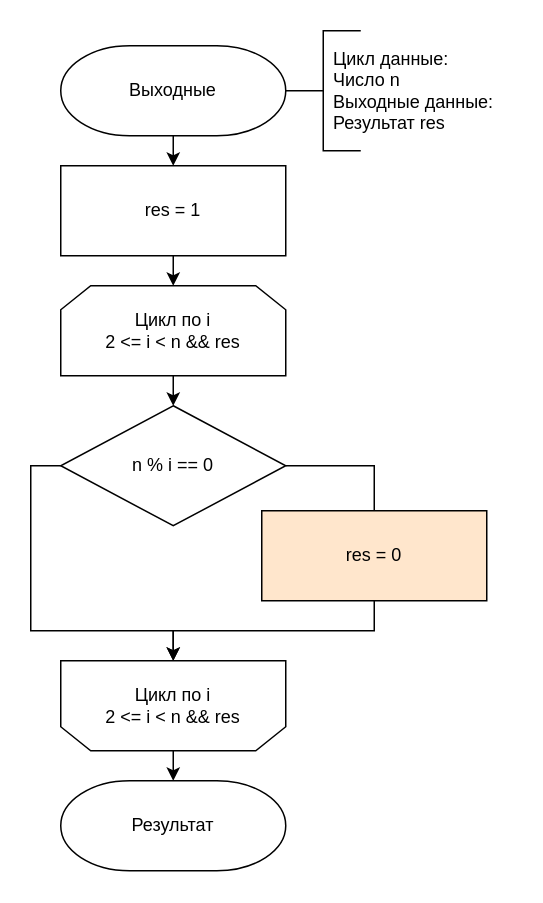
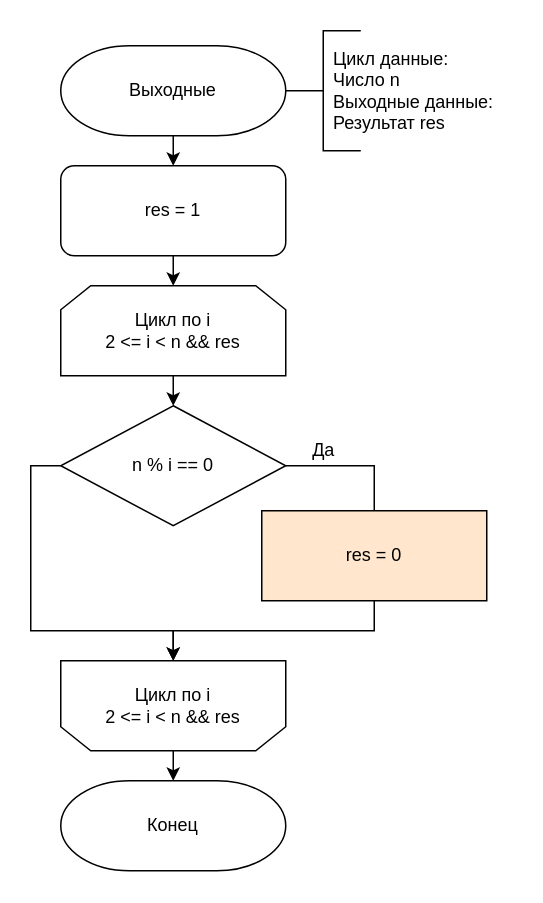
- <mxCell id="12" value="res = 1" style="rounded=0;whiteSpace=wrap;html=1;" vertex="1" parent="1"><mxGeometry x="40" y="110" width="150" height="60" as="geometry" /></mxCell>
+ <mxCell id="12" value="res = 1" style="whiteSpace=wrap;html=1;rounded=1;" vertex="1" parent="1"><mxGeometry x="40" y="110" width="150" height="60" as="geometry" /></mxCell>
+ <mxCell id="18" value="&lt;div&gt;Да&lt;/div&gt;" style="text;html=1;align=center;verticalAlign=middle;resizable=0;points=[];autosize=1;strokeColor=none;fillColor=none;" vertex="1" parent="1"><mxGeometry x="200" y="290" width="30" height="20" as="geometry" /></mxCell>
- <mxCell id="8" value="Результат" style="strokeWidth=1;html=1;shape=mxgraph.flowchart.terminator;whiteSpace=wrap;" vertex="1" parent="1"><mxGeometry x="40" y="520" width="150" height="60" as="geometry" /></mxCell>
+ <mxCell id="8" value="Конец" style="strokeWidth=1;html=1;shape=mxgraph.flowchart.terminator;whiteSpace=wrap;" vertex="1" parent="1"><mxGeometry x="40" y="520" width="150" height="60" as="geometry" /></mxCell>
